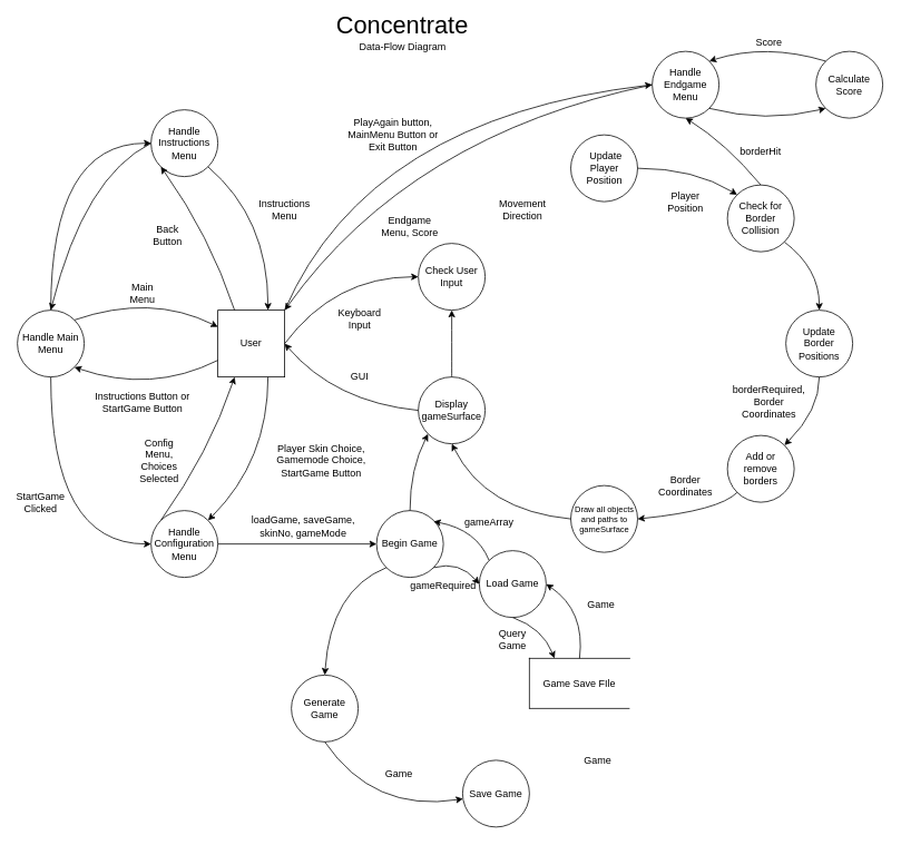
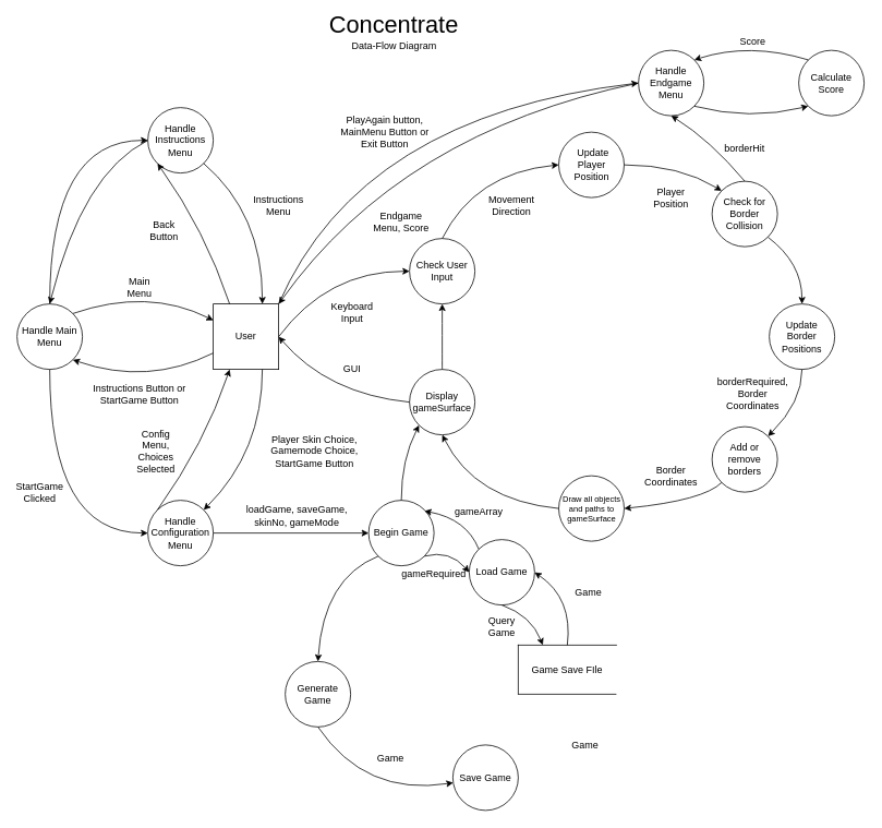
+ <mxCell id="33" value="" style="curved=1;endArrow=classic;html=1;exitX=0.5;exitY=0;exitDx=0;exitDy=0;entryX=0;entryY=0.5;entryDx=0;entryDy=0;" parent="1" source="26" target="31" edge="1"><mxGeometry width="50" height="50" relative="1" as="geometry"><mxPoint x="670" y="401" as="sourcePoint" /><mxPoint x="720" y="351" as="targetPoint" /><Array as="points"><mxPoint x="580" y="211" /></Array></mxGeometry></mxCell>
